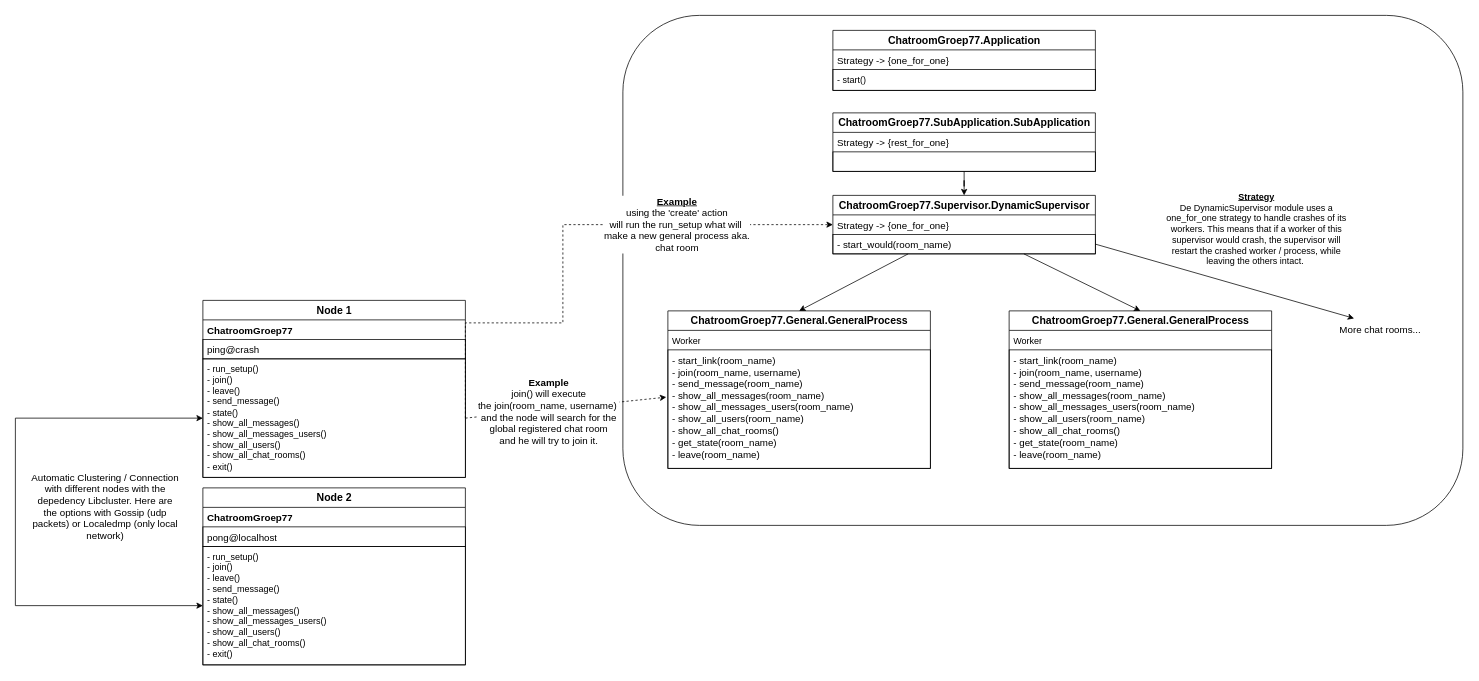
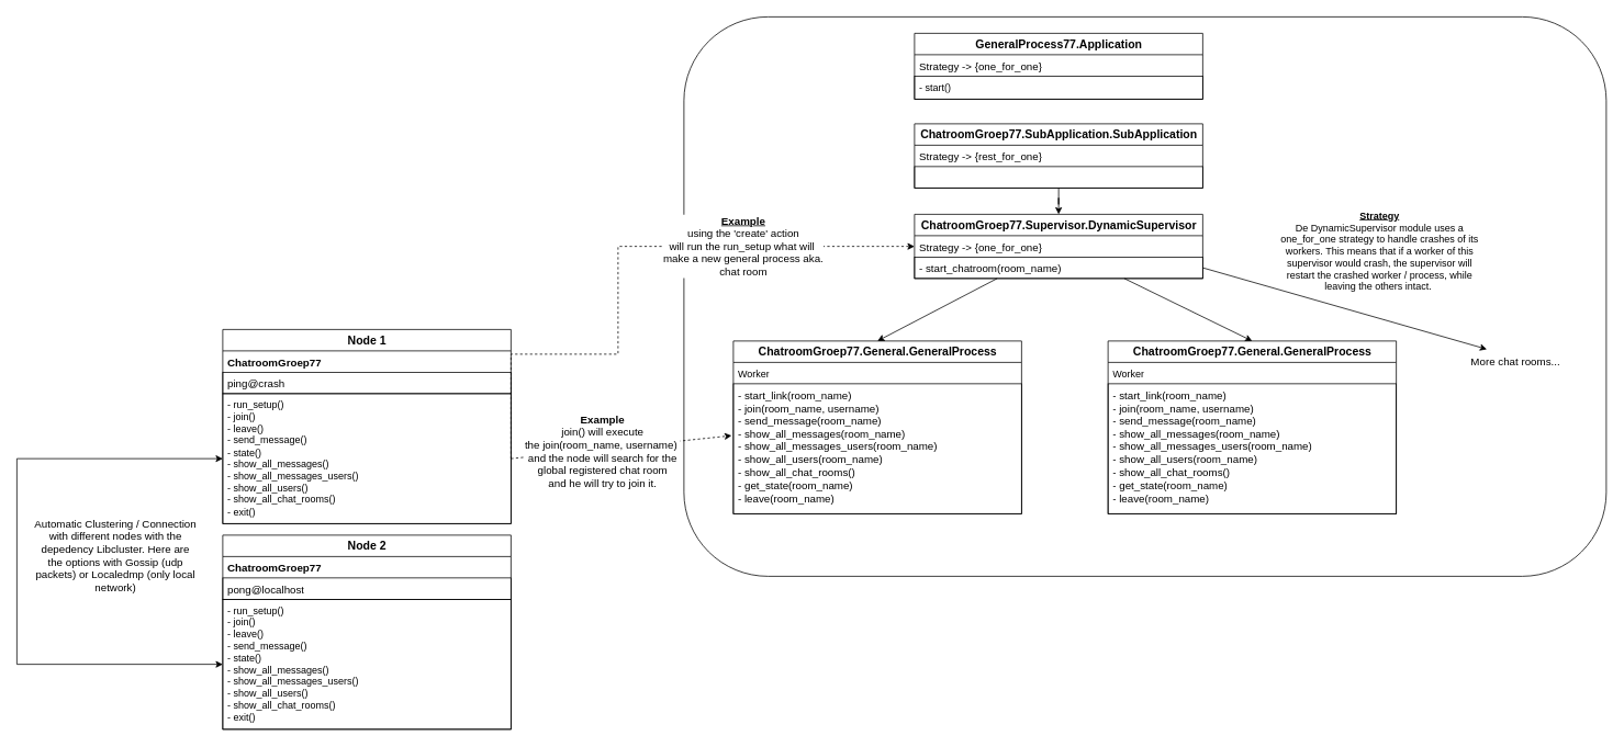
- <mxCell id="12" value="&lt;b&gt;&lt;font style=&quot;font-size: 14px;&quot;&gt;ChatroomGroep77.Application&lt;/font&gt;&lt;/b&gt;" style="swimlane;fontStyle=0;childLayout=stackLayout;horizontal=1;startSize=26;fillColor=none;horizontalStack=0;resizeParent=1;resizeParentMax=0;resizeLast=0;collapsible=1;marginBottom=0;html=1;" parent="1" vertex="1"><mxGeometry y="40" width="350" height="80" as="geometry" x="1110"><mxRectangle x="10" y="340" width="330" height="30" as="alternateBounds" /></mxGeometry></mxCell>
+ <mxCell id="12" value="&lt;b&gt;&lt;font style=&quot;font-size: 14px;&quot;&gt;GeneralProcess77.Application&lt;/font&gt;&lt;/b&gt;" style="swimlane;fontStyle=0;childLayout=stackLayout;horizontal=1;startSize=26;fillColor=none;horizontalStack=0;resizeParent=1;resizeParentMax=0;resizeLast=0;collapsible=1;marginBottom=0;html=1;" parent="1" vertex="1"><mxGeometry y="40" width="350" height="80" as="geometry" x="1110"><mxRectangle x="10" y="340" width="330" height="30" as="alternateBounds" /></mxGeometry></mxCell>
- <mxCell id="7" value="&lt;span style=&quot;font-size: 13px;&quot;&gt;- start_would(room_name)&lt;/span&gt;" style="text;strokeColor=default;fillColor=none;align=left;verticalAlign=top;spacingLeft=4;spacingRight=4;overflow=hidden;rotatable=0;points=[[0,0.5],[1,0.5]];portConstraint=eastwest;whiteSpace=wrap;html=1;" parent="5" vertex="1"><mxGeometry y="52" width="350" height="26" as="geometry" /></mxCell>
+ <mxCell id="7" value="&lt;span style=&quot;font-size: 13px;&quot;&gt;- start_chatroom(room_name)&lt;/span&gt;" style="text;strokeColor=default;fillColor=none;align=left;verticalAlign=top;spacingLeft=4;spacingRight=4;overflow=hidden;rotatable=0;points=[[0,0.5],[1,0.5]];portConstraint=eastwest;whiteSpace=wrap;html=1;" parent="5" vertex="1"><mxGeometry y="52" width="350" height="26" as="geometry" /></mxCell>
